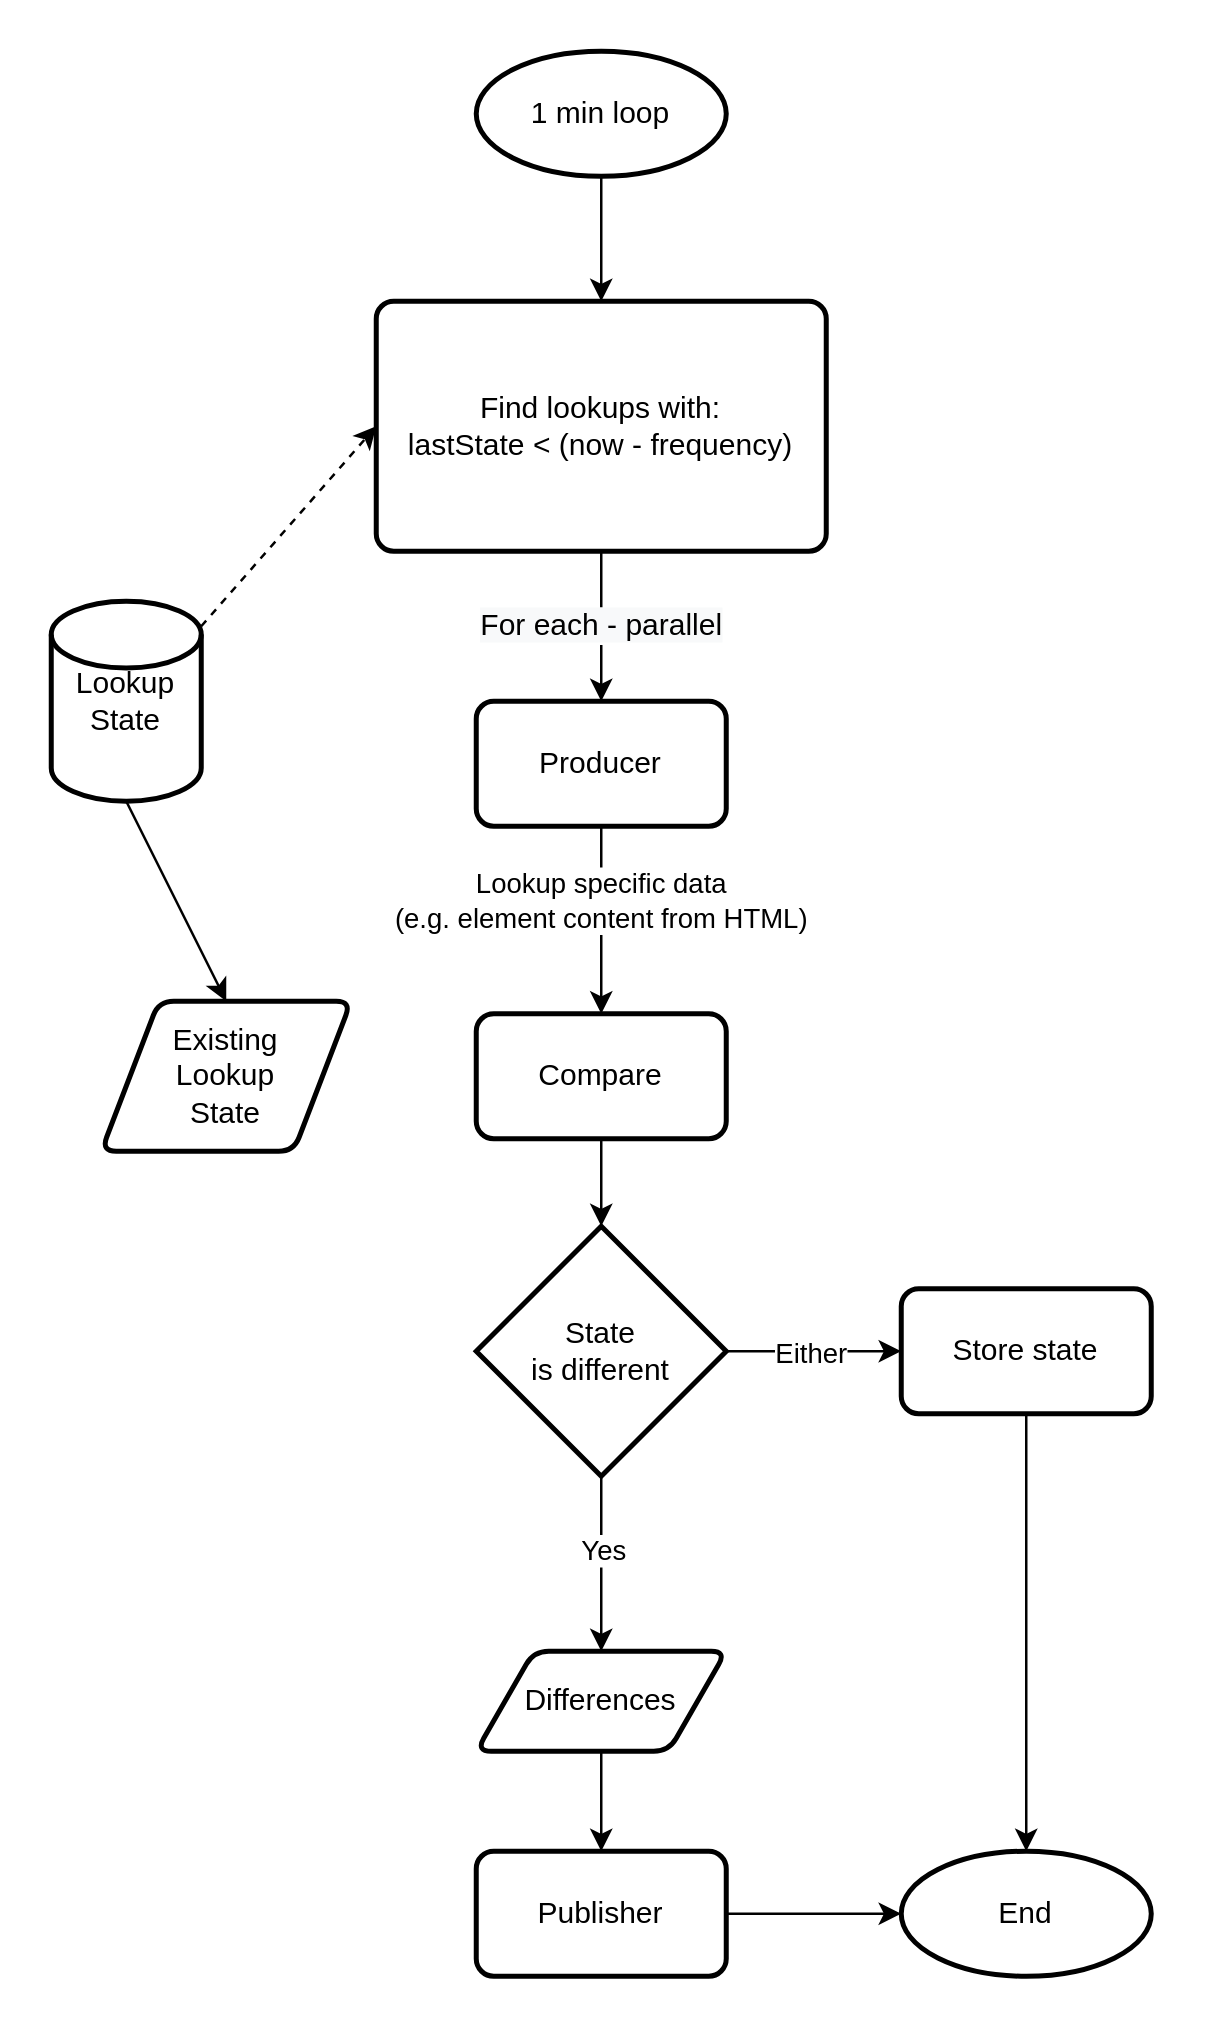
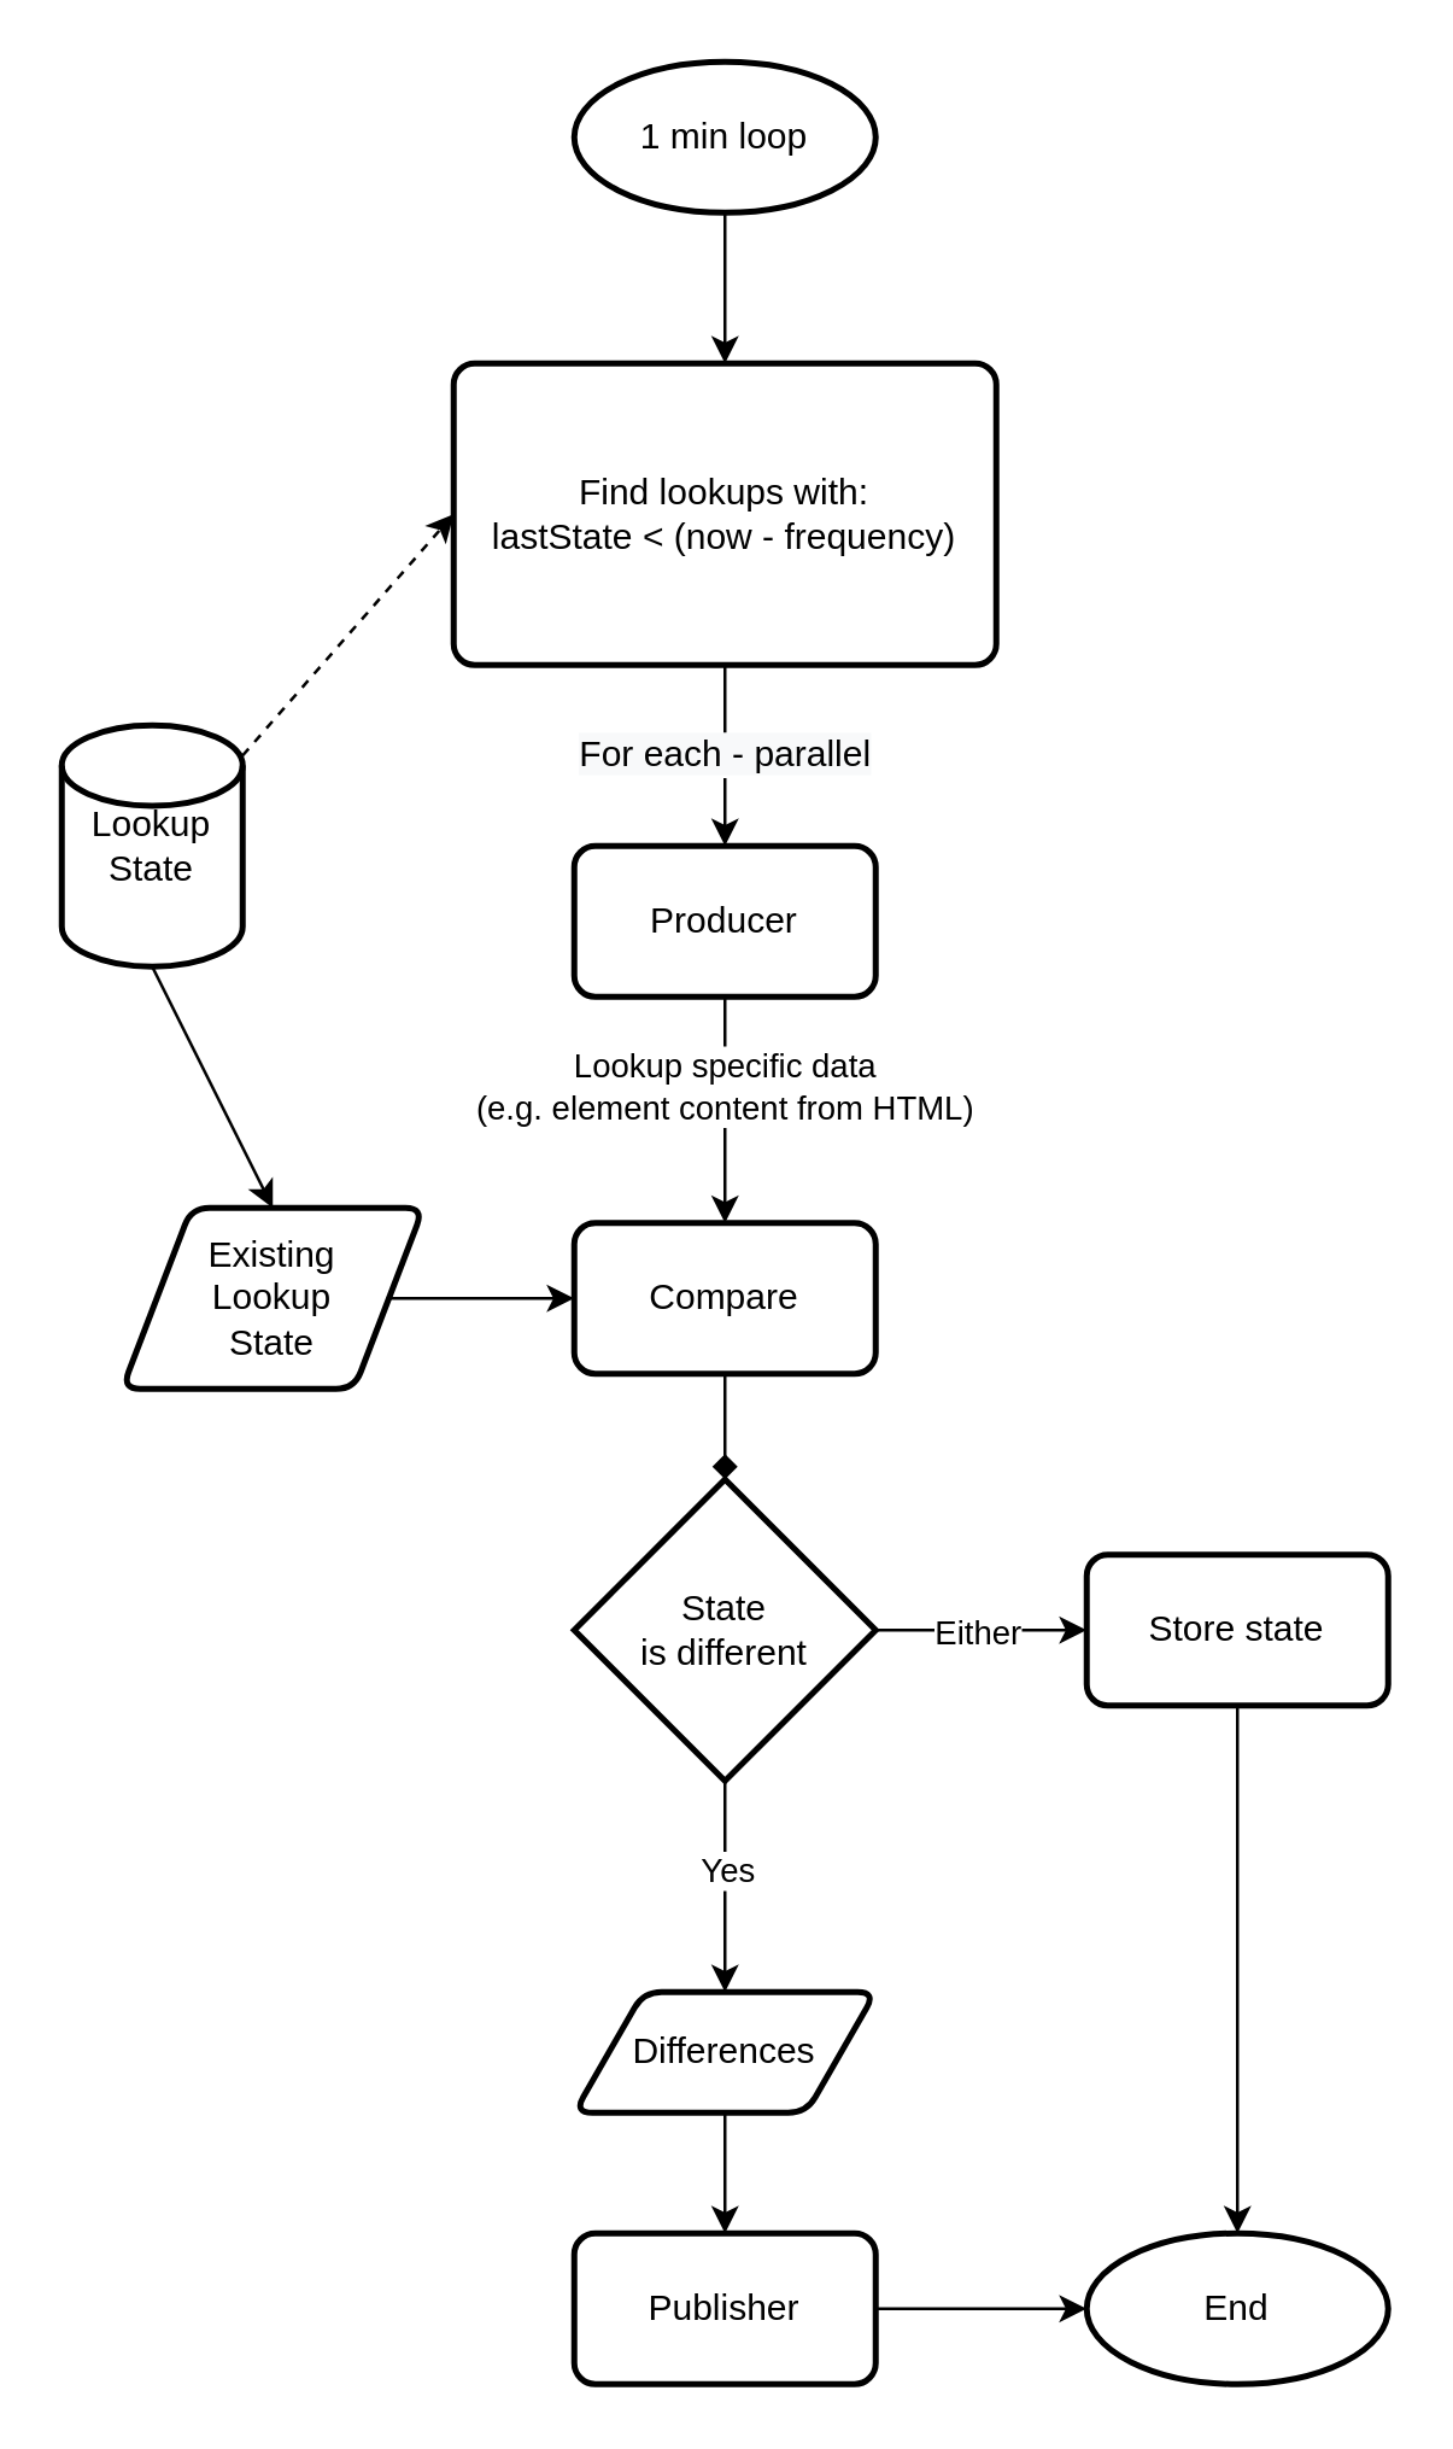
+ <mxCell id="11" style="edgeStyle=none;html=1;" edge="1" parent="1" source="12" target="15"><mxGeometry relative="1" as="geometry"><mxPoint x="190" y="430" as="targetPoint" /></mxGeometry></mxCell>
- <mxCell id="14" style="edgeStyle=none;rounded=1;html=1;" edge="1" parent="1" source="15" target="20"><mxGeometry relative="1" as="geometry" /></mxCell>
+ <mxCell id="14" style="edgeStyle=none;rounded=1;html=1;endArrow=diamond;" edge="1" parent="1" source="15" target="20"><mxGeometry relative="1" as="geometry" /></mxCell>
